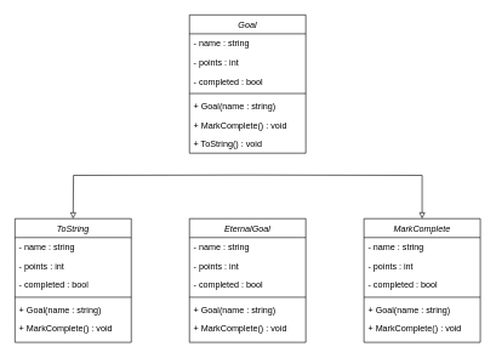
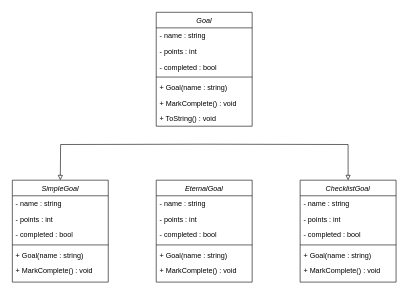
- <mxCell id="12" value="ToString" style="swimlane;fontStyle=2;align=center;verticalAlign=top;childLayout=stackLayout;horizontal=1;startSize=26;horizontalStack=0;resizeParent=1;resizeLast=0;collapsible=1;marginBottom=0;rounded=0;shadow=0;strokeWidth=1;" vertex="1" parent="1"><mxGeometry x="20" y="300" width="160" height="170" as="geometry"><mxRectangle x="230" y="140" width="160" height="26" as="alternateBounds" /></mxGeometry></mxCell>
+ <mxCell id="12" value="SimpleGoal" style="swimlane;fontStyle=2;align=center;verticalAlign=top;childLayout=stackLayout;horizontal=1;startSize=26;horizontalStack=0;resizeParent=1;resizeLast=0;collapsible=1;marginBottom=0;rounded=0;shadow=0;strokeWidth=1;" vertex="1" parent="1"><mxGeometry x="20" y="300" width="160" height="170" as="geometry"><mxRectangle x="230" y="140" width="160" height="26" as="alternateBounds" /></mxGeometry></mxCell>
- <mxCell id="19" value="MarkComplete" style="swimlane;fontStyle=2;align=center;verticalAlign=top;childLayout=stackLayout;horizontal=1;startSize=26;horizontalStack=0;resizeParent=1;resizeLast=0;collapsible=1;marginBottom=0;rounded=0;shadow=0;strokeWidth=1;" vertex="1" parent="1"><mxGeometry x="500" y="300" width="160" height="170" as="geometry"><mxRectangle x="230" y="140" width="160" height="26" as="alternateBounds" /></mxGeometry></mxCell>
+ <mxCell id="19" value="ChecklistGoal" style="swimlane;fontStyle=2;align=center;verticalAlign=top;childLayout=stackLayout;horizontal=1;startSize=26;horizontalStack=0;resizeParent=1;resizeLast=0;collapsible=1;marginBottom=0;rounded=0;shadow=0;strokeWidth=1;" vertex="1" parent="1"><mxGeometry x="500" y="300" width="160" height="170" as="geometry"><mxRectangle x="230" y="140" width="160" height="26" as="alternateBounds" /></mxGeometry></mxCell>
